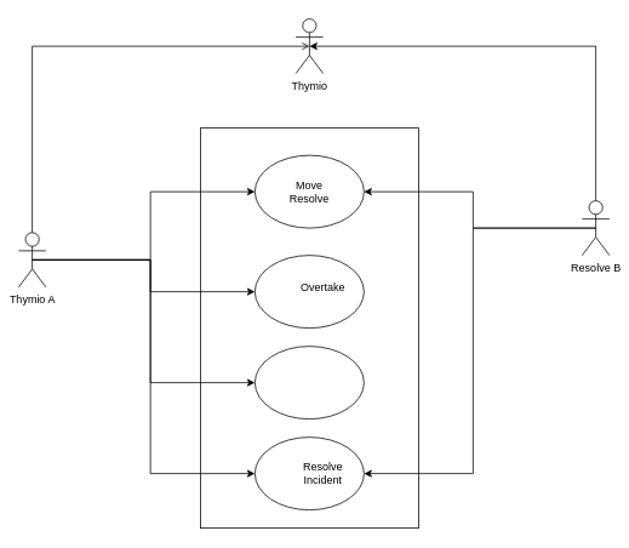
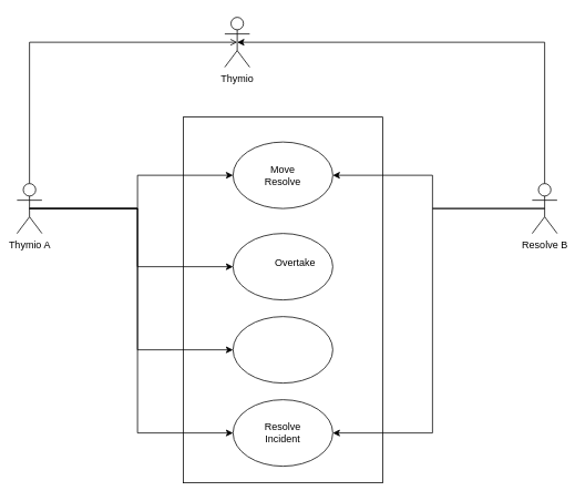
- <mxCell id="23" value="Thymio" style="shape=umlActor;verticalLabelPosition=bottom;verticalAlign=top;html=1;outlineConnect=0;" vertex="1" parent="1"><mxGeometry x="325" y="20" width="30" height="60" as="geometry" /></mxCell>
+ <mxCell id="23" value="Thymio" style="shape=umlActor;verticalLabelPosition=bottom;verticalAlign=top;html=1;outlineConnect=0;" vertex="1" parent="1"><mxGeometry x="270" y="20" width="30" height="60" as="geometry" /></mxCell>
- <mxCell id="8" value="Thymio A" style="shape=umlActor;verticalLabelPosition=bottom;verticalAlign=top;html=1;outlineConnect=0;" vertex="1" parent="1"><mxGeometry x="20" y="255" width="30" height="60" as="geometry" /></mxCell>
+ <mxCell id="8" value="Thymio A" style="shape=umlActor;verticalLabelPosition=bottom;verticalAlign=top;html=1;outlineConnect=0;" vertex="1" parent="1"><mxGeometry x="20" y="220" width="30" height="60" as="geometry" /></mxCell>
- <mxCell id="22" value="Resolve Incident" style="text;html=1;align=center;verticalAlign=middle;whiteSpace=wrap;rounded=0;" vertex="1" parent="20"><mxGeometry x="45" y="25" width="60" height="30" as="geometry" /></mxCell>
+ <mxCell id="22" value="Resolve Incident" style="text;html=1;align=center;verticalAlign=middle;whiteSpace=wrap;rounded=0;" vertex="1" parent="20"><mxGeometry x="30" y="25" width="60" height="30" as="geometry" /></mxCell>
